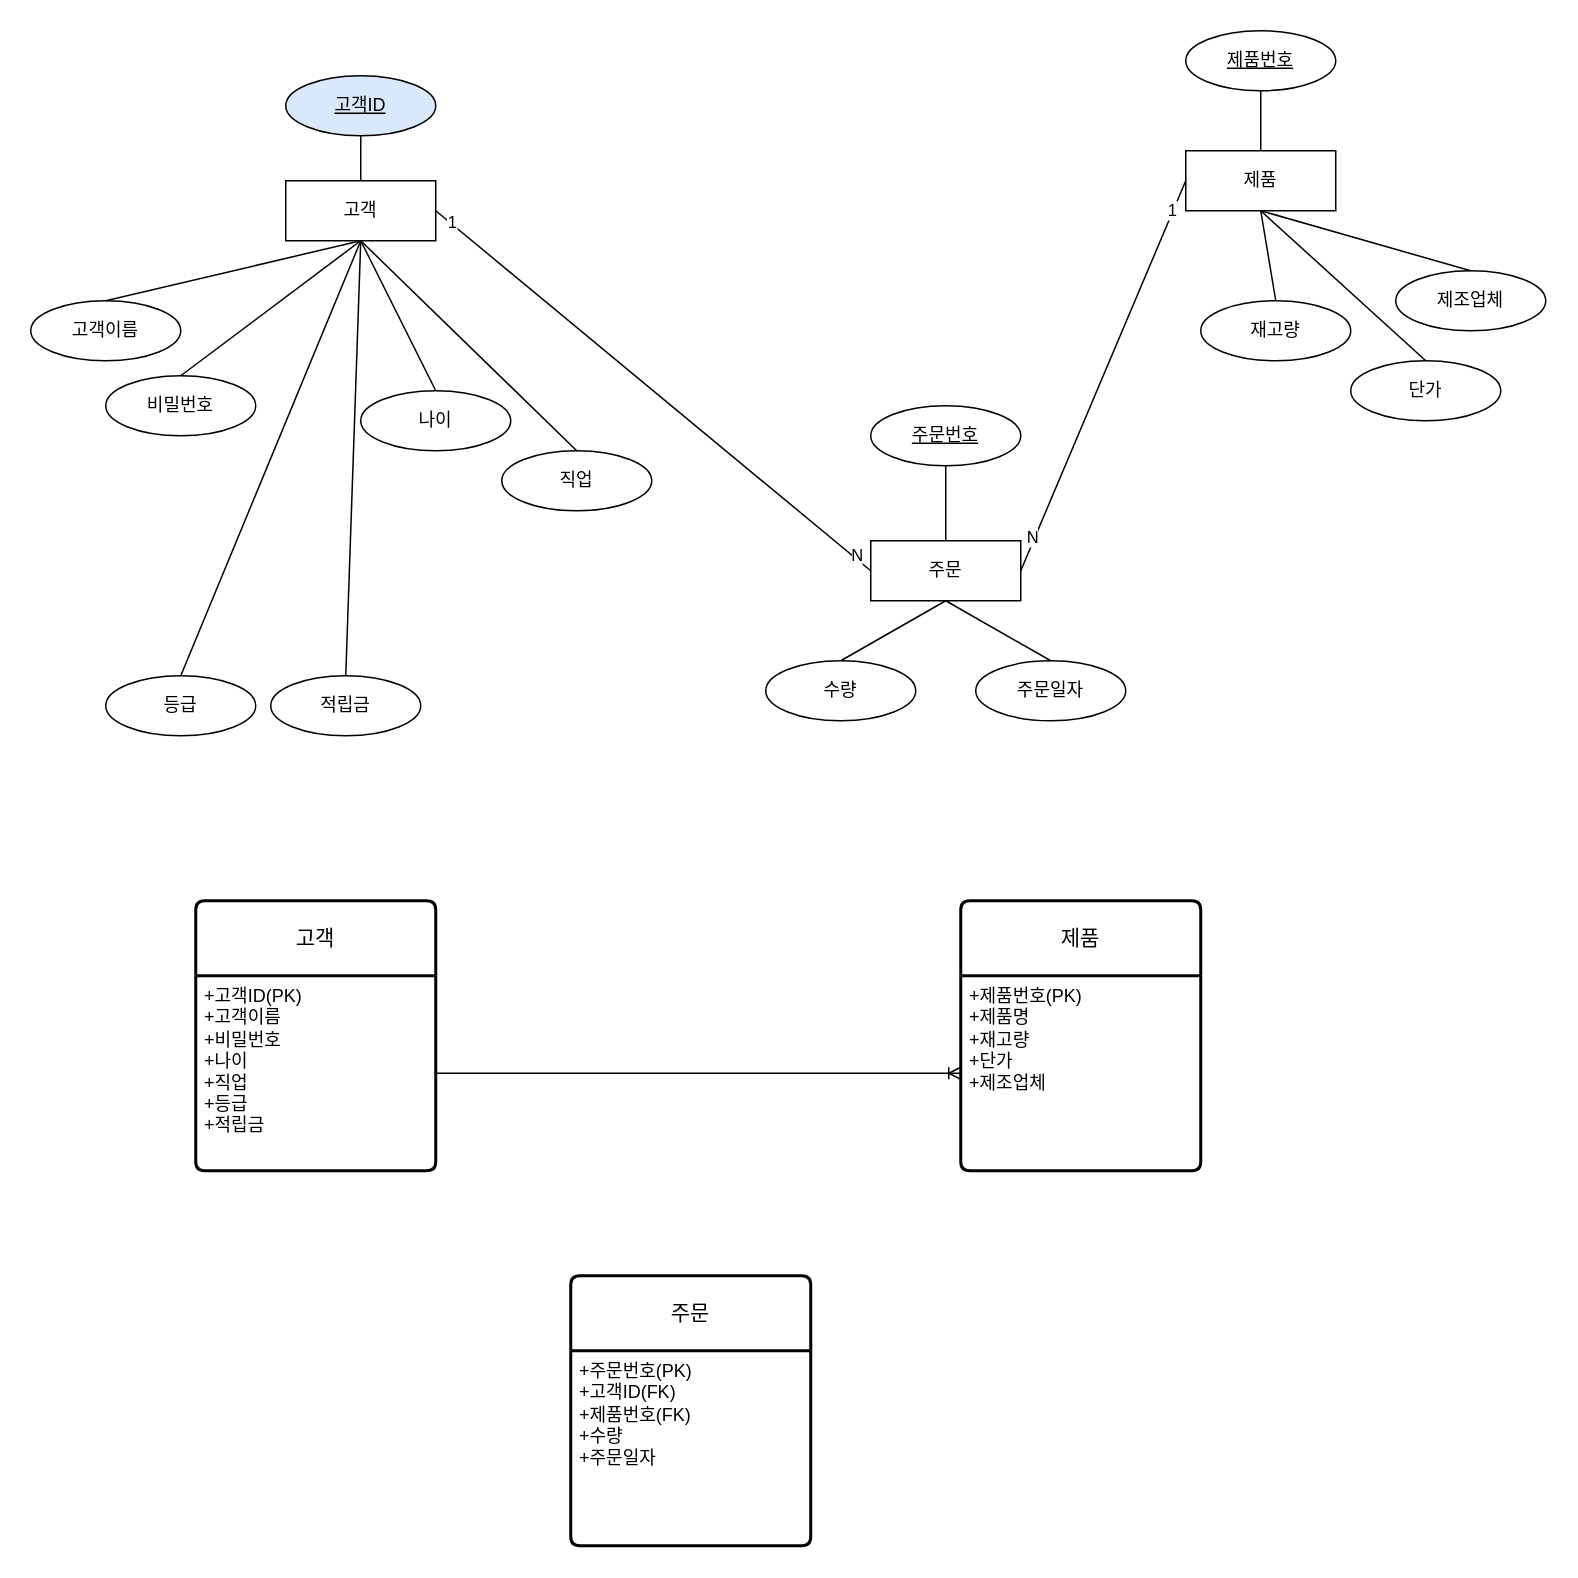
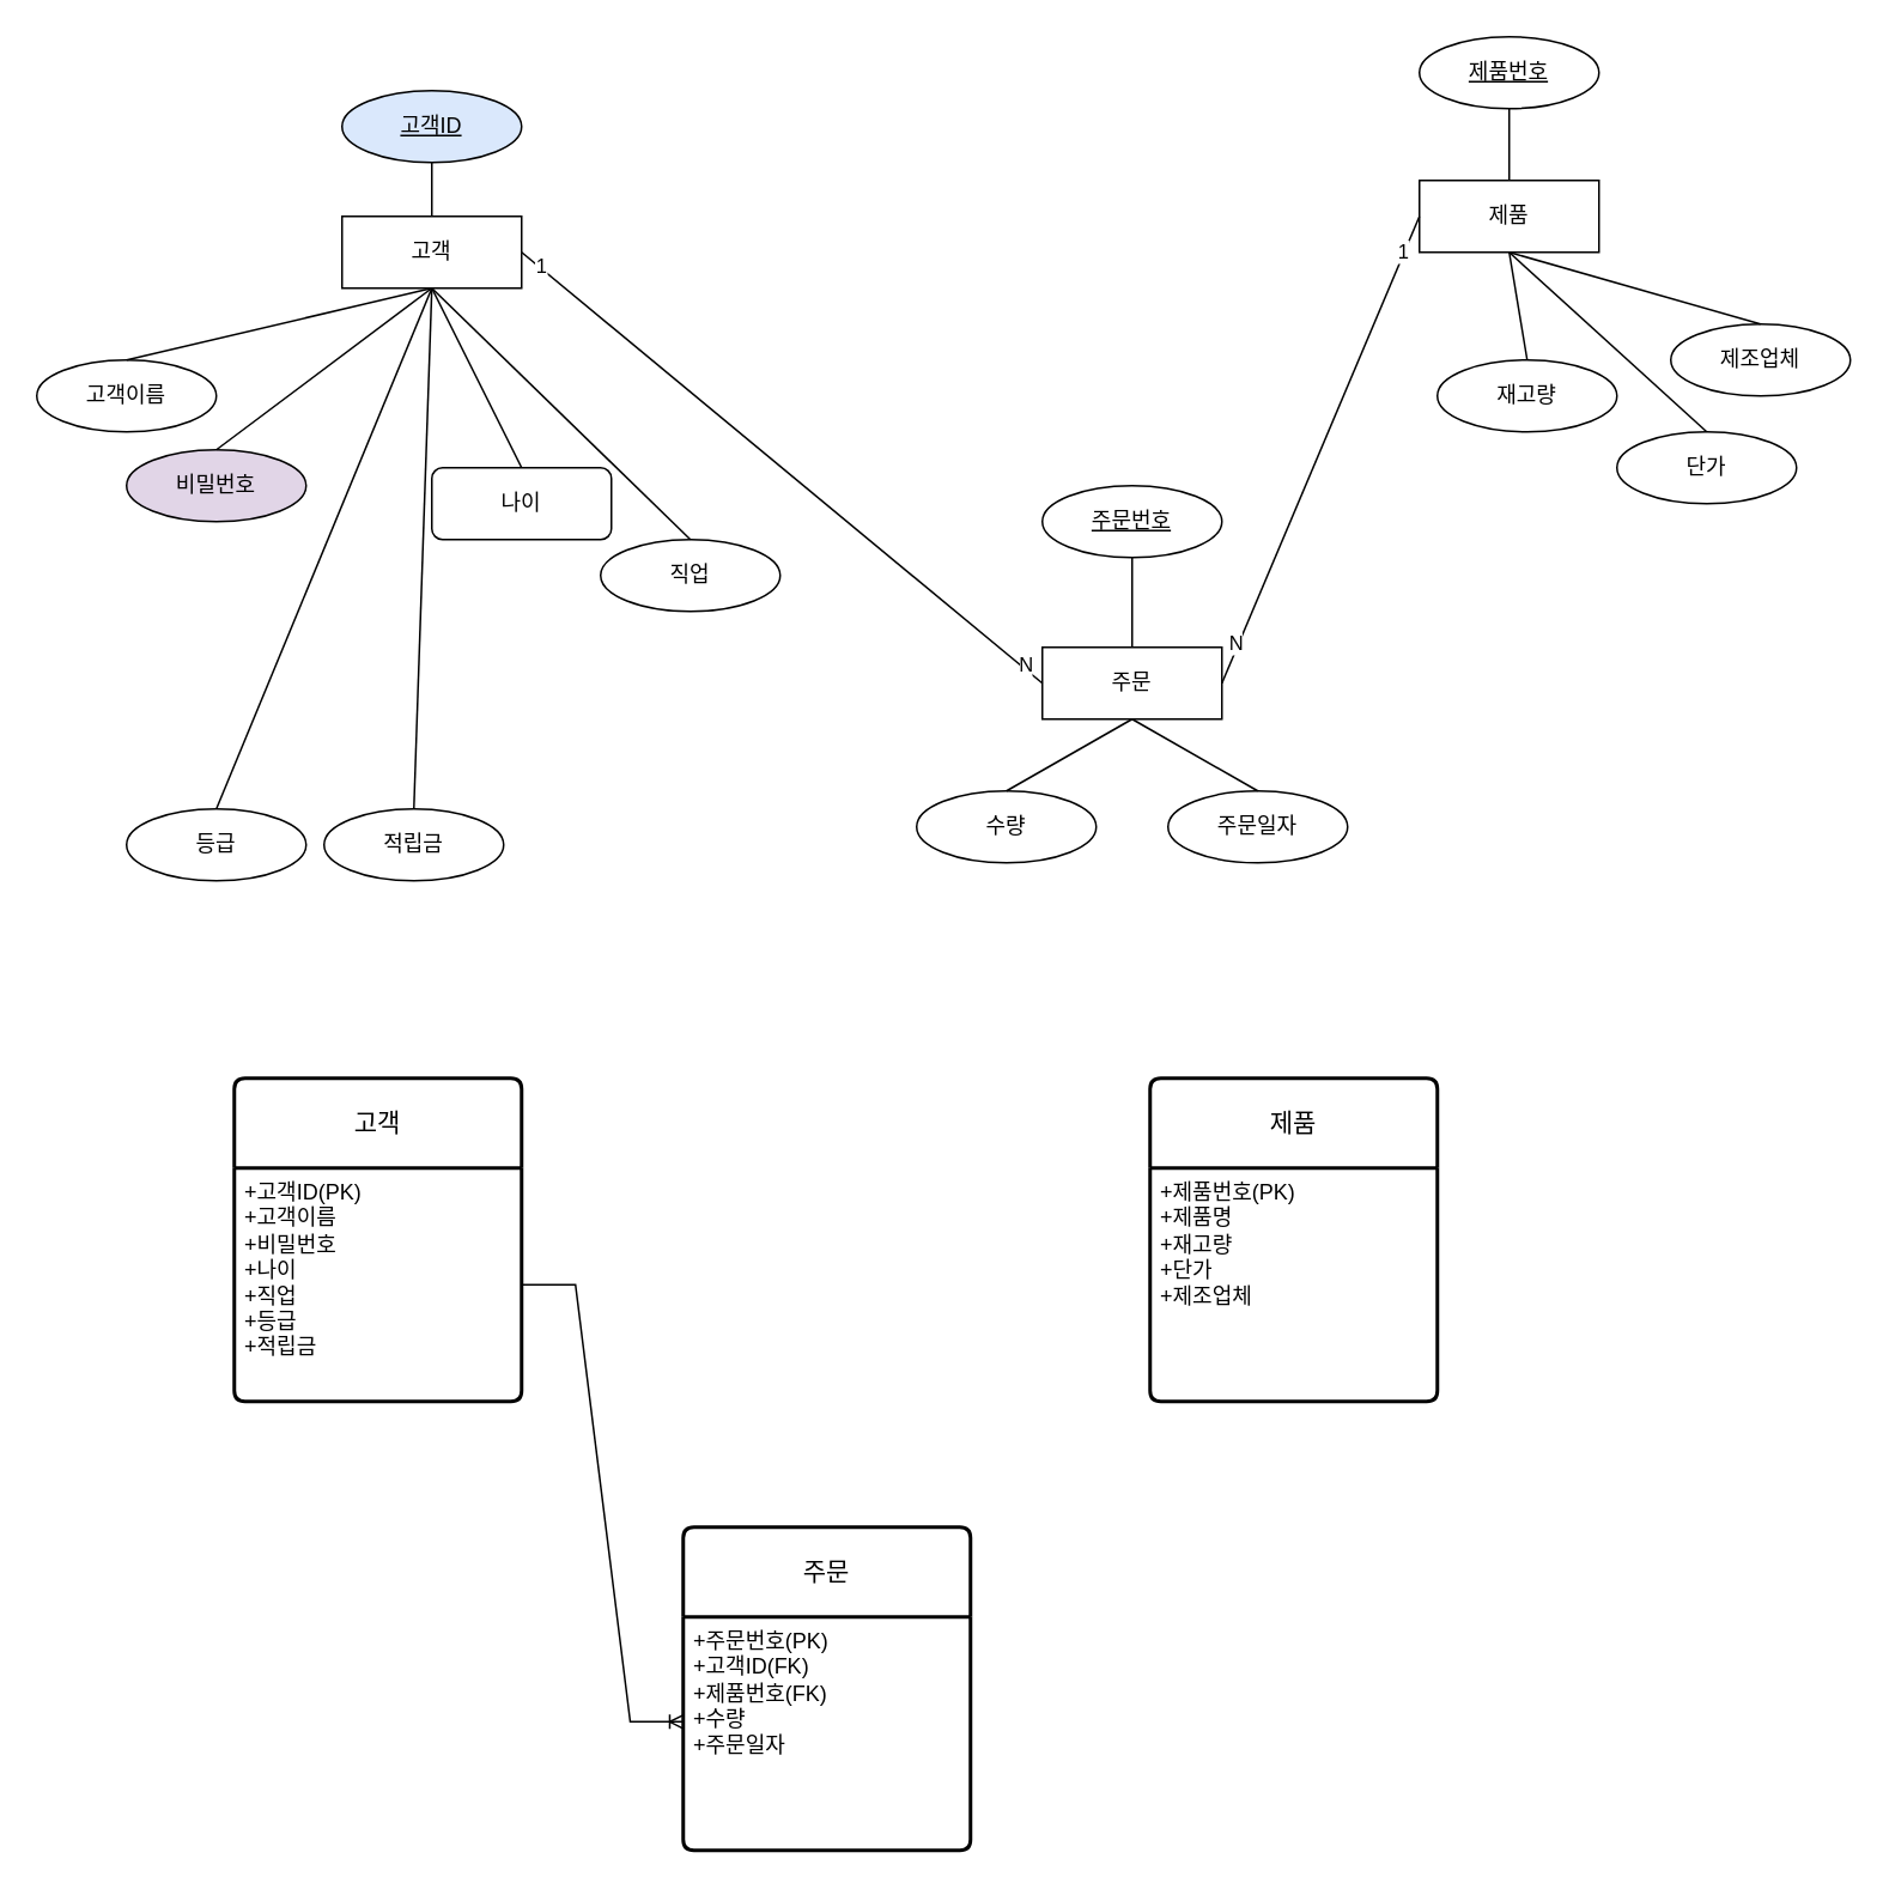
- <mxCell id="4" value="비밀번호" style="ellipse;whiteSpace=wrap;html=1;align=center;" vertex="1" parent="1"><mxGeometry x="70" y="250" width="100" height="40" as="geometry" /></mxCell>
+ <mxCell id="4" value="비밀번호" style="ellipse;whiteSpace=wrap;html=1;align=center;fillColor=#e1d5e7;" vertex="1" parent="1"><mxGeometry x="70" y="250" width="100" height="40" as="geometry" /></mxCell>
- <mxCell id="5" value="나이" style="ellipse;whiteSpace=wrap;html=1;align=center;" vertex="1" parent="1"><mxGeometry x="240" y="260" width="100" height="40" as="geometry" /></mxCell>
+ <mxCell id="5" value="나이" style="whiteSpace=wrap;html=1;align=center;rounded=1;" vertex="1" parent="1"><mxGeometry x="240" y="260" width="100" height="40" as="geometry" /></mxCell>
- <mxCell id="33" value="" style="edgeStyle=entityRelationEdgeStyle;fontSize=12;html=1;endArrow=ERoneToMany;rounded=0;exitX=1;exitY=0.5;exitDx=0;exitDy=0;" edge="1" parent="1" source="35" target="37"><mxGeometry width="100" height="100" relative="1" as="geometry"><mxPoint x="200" y="780" as="sourcePoint" /><mxPoint x="490" y="1010" as="targetPoint" /></mxGeometry></mxCell>
+ <mxCell id="33" value="" style="edgeStyle=entityRelationEdgeStyle;fontSize=12;html=1;endArrow=ERoneToMany;rounded=0;exitX=1;exitY=0.5;exitDx=0;exitDy=0;entryX=0.003;entryY=0.449;entryDx=0;entryDy=0;entryPerimeter=0;" edge="1" parent="1" source="35" target="39"><mxGeometry width="100" height="100" relative="1" as="geometry"><mxPoint x="200" y="780" as="sourcePoint" /><mxPoint x="490" y="1010" as="targetPoint" /></mxGeometry></mxCell>
